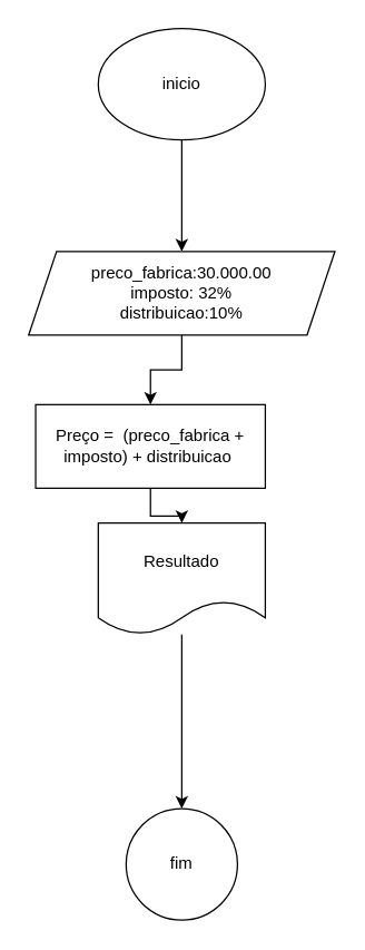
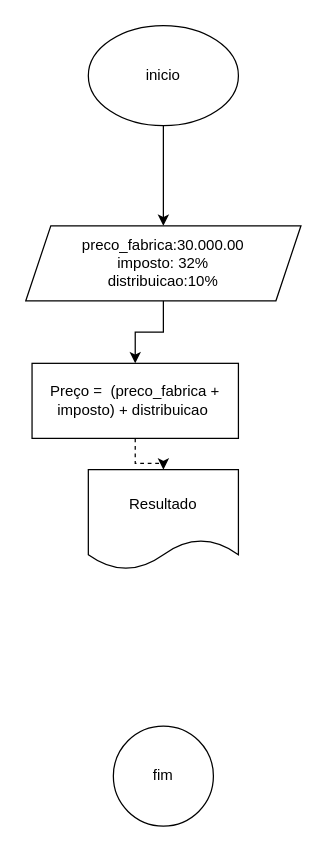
- <mxCell id="6" value="" style="edgeStyle=orthogonalEdgeStyle;rounded=0;orthogonalLoop=1;jettySize=auto;html=1;" edge="1" parent="1" source="7" target="9"><mxGeometry relative="1" as="geometry" /></mxCell>
+ <mxCell id="6" value="" style="edgeStyle=orthogonalEdgeStyle;rounded=0;orthogonalLoop=1;jettySize=auto;html=1;dashed=1;" edge="1" parent="1" source="7" target="9"><mxGeometry relative="1" as="geometry" /></mxCell>
- <mxCell id="8" value="" style="edgeStyle=orthogonalEdgeStyle;rounded=0;orthogonalLoop=1;jettySize=auto;html=1;" edge="1" parent="1" source="9" target="10"><mxGeometry relative="1" as="geometry" /></mxCell>
